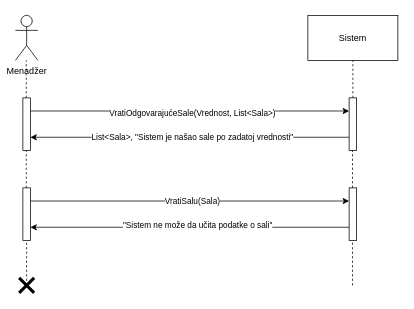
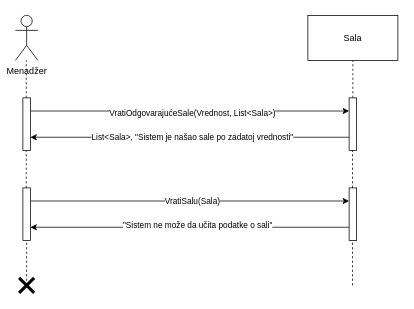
- <mxCell id="2" value="Sistem" style="rounded=0;whiteSpace=wrap;html=1;" parent="1" vertex="1"><mxGeometry x="410" y="20" width="120" height="60" as="geometry" /></mxCell>
+ <mxCell id="2" value="Sala" style="rounded=0;whiteSpace=wrap;html=1;" parent="1" vertex="1"><mxGeometry x="410" y="20" width="120" height="60" as="geometry" /></mxCell>
